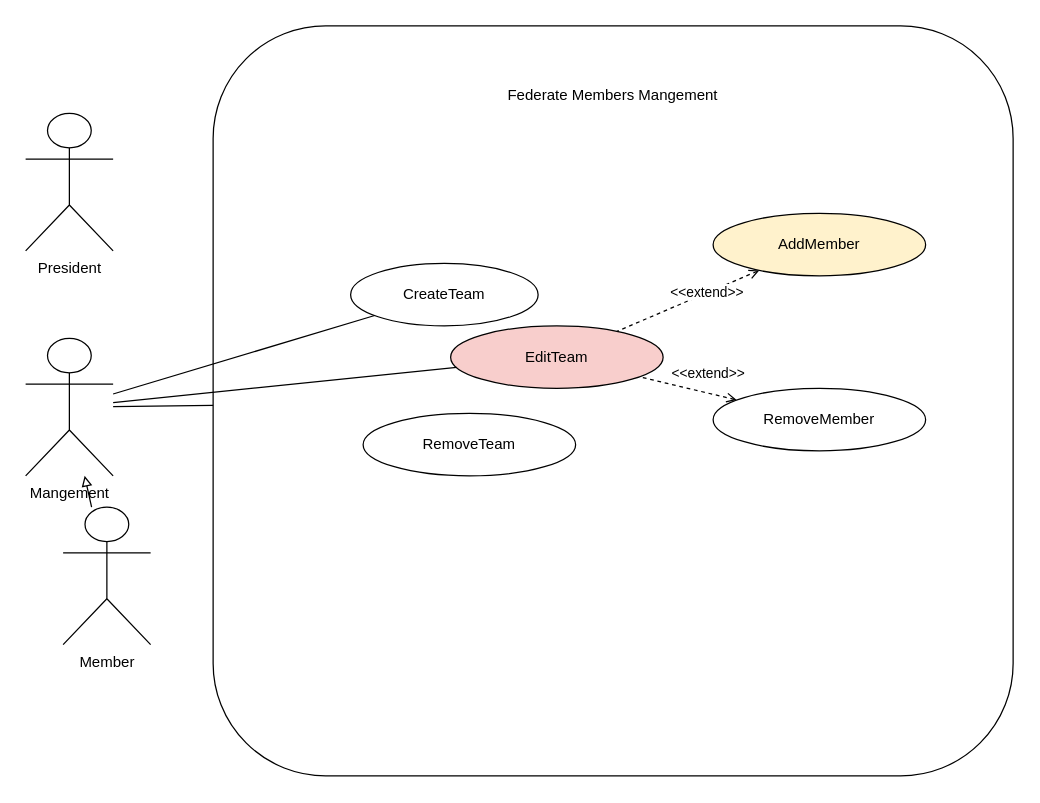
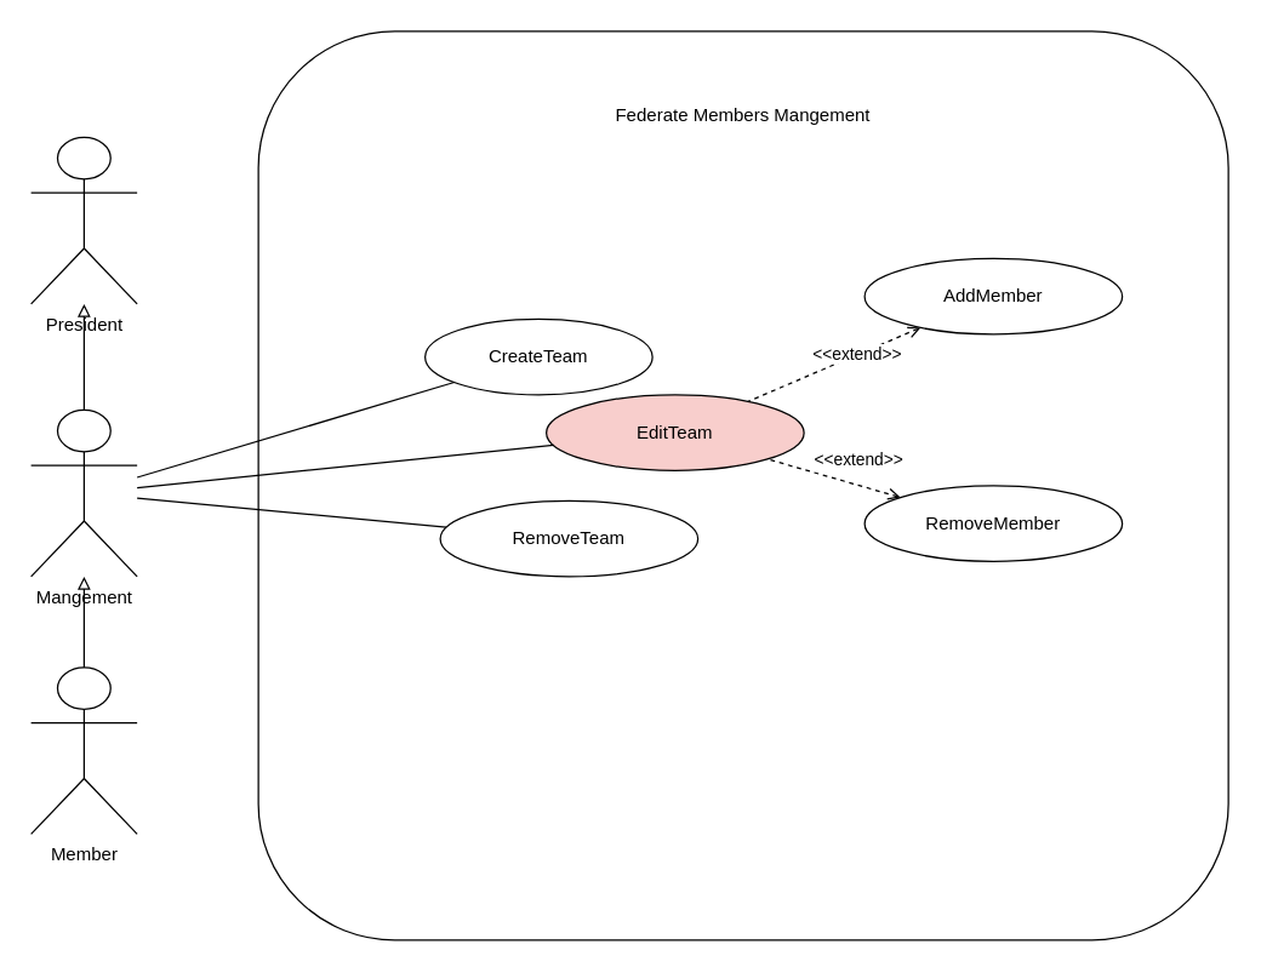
- <mxCell id="14" value="AddMember" style="ellipse;whiteSpace=wrap;html=1;fillColor=#fff2cc;" vertex="1" parent="1"><mxGeometry x="570" y="170" width="170" height="50" as="geometry" /></mxCell>
+ <mxCell id="14" value="AddMember" style="ellipse;whiteSpace=wrap;html=1;" vertex="1" parent="1"><mxGeometry x="570" y="170" width="170" height="50" as="geometry" /></mxCell>
+ <mxCell id="8" value="" style="endArrow=block;html=1;rounded=0;endFill=0;" parent="1" source="6" target="3" edge="1"><mxGeometry width="50" height="50" relative="1" as="geometry"><mxPoint x="60" y="70" as="sourcePoint" /><mxPoint x="60" y="0" as="targetPoint" /></mxGeometry></mxCell>
- <mxCell id="13" value="" style="endArrow=none;html=1;rounded=0;" parent="1" source="6" target="2" edge="1"><mxGeometry width="50" height="50" relative="1" as="geometry"><mxPoint x="90" y="-29.355" as="sourcePoint" /><mxPoint x="292" y="-40" as="targetPoint" /></mxGeometry></mxCell>
+ <mxCell id="13" value="" style="endArrow=none;html=1;rounded=0;" parent="1" source="6" target="5" edge="1"><mxGeometry width="50" height="50" relative="1" as="geometry"><mxPoint x="90" y="-29.355" as="sourcePoint" /><mxPoint x="292" y="-40" as="targetPoint" /></mxGeometry></mxCell>
- <mxCell id="15" value="RemoveMember" style="ellipse;whiteSpace=wrap;html=1;" vertex="1" parent="1"><mxGeometry x="570" y="310" width="170" height="50" as="geometry" /></mxCell>
+ <mxCell id="15" value="RemoveMember" style="ellipse;whiteSpace=wrap;html=1;" vertex="1" parent="1"><mxGeometry x="570" y="320" width="170" height="50" as="geometry" /></mxCell>
- <mxCell id="4" value="Member" style="shape=umlActor;verticalLabelPosition=bottom;verticalAlign=top;html=1;outlineConnect=0;" parent="1" vertex="1"><mxGeometry x="50" y="405" width="70" height="110" as="geometry" /></mxCell>
+ <mxCell id="4" value="Member" style="shape=umlActor;verticalLabelPosition=bottom;verticalAlign=top;html=1;outlineConnect=0;" parent="1" vertex="1"><mxGeometry x="20" y="440" width="70" height="110" as="geometry" /></mxCell>
